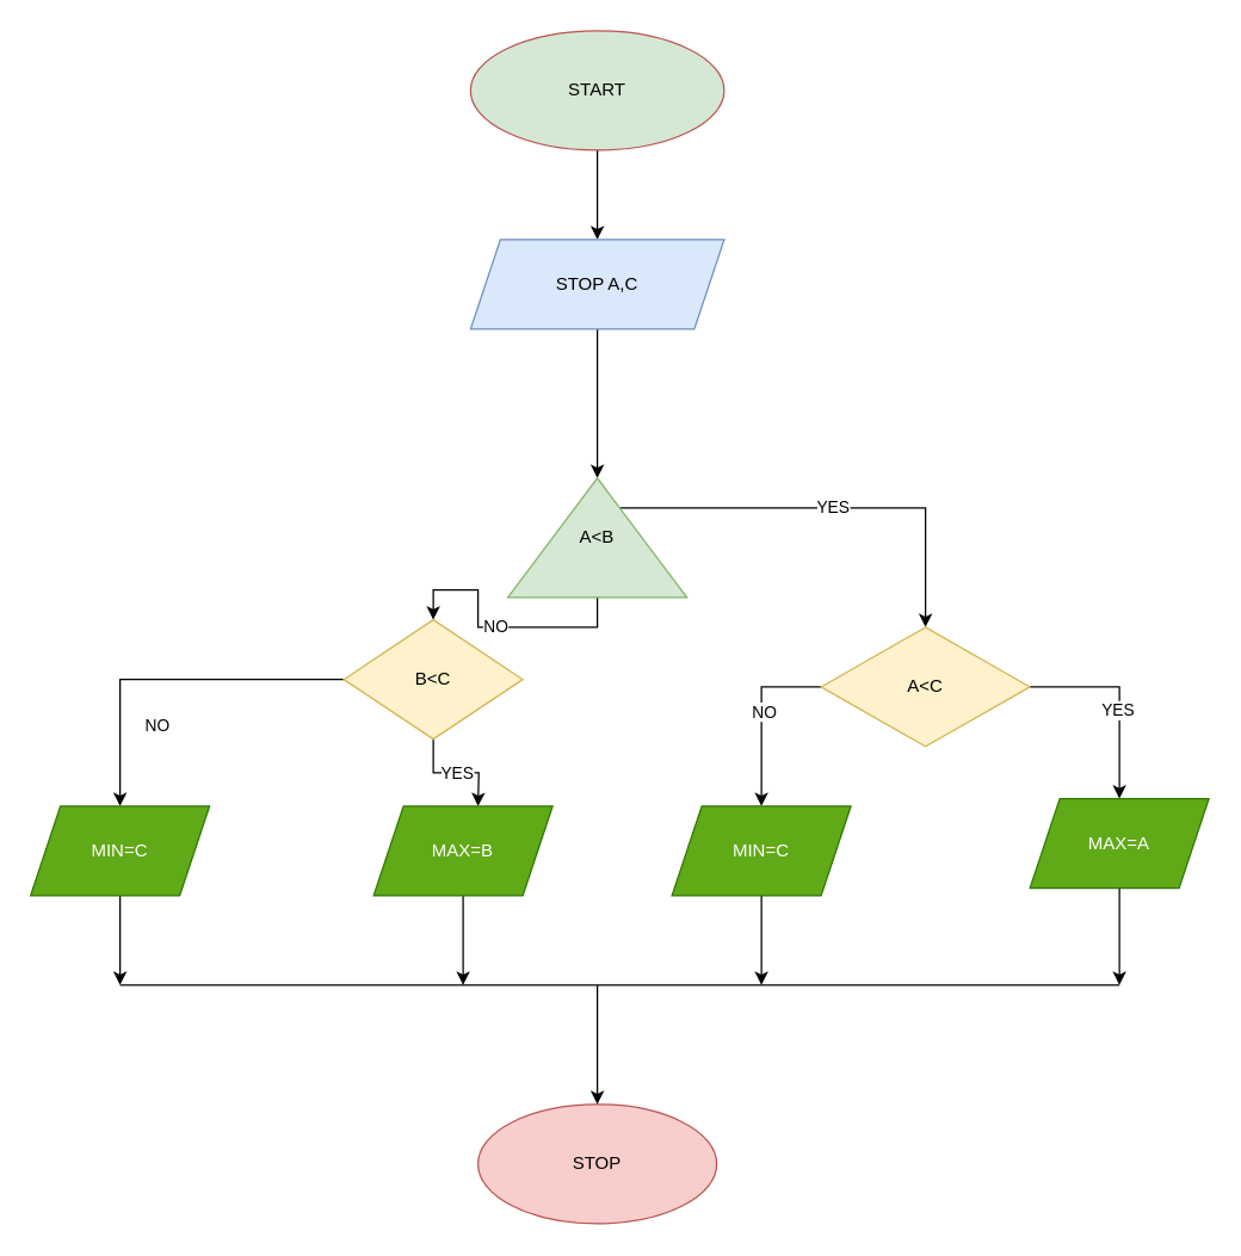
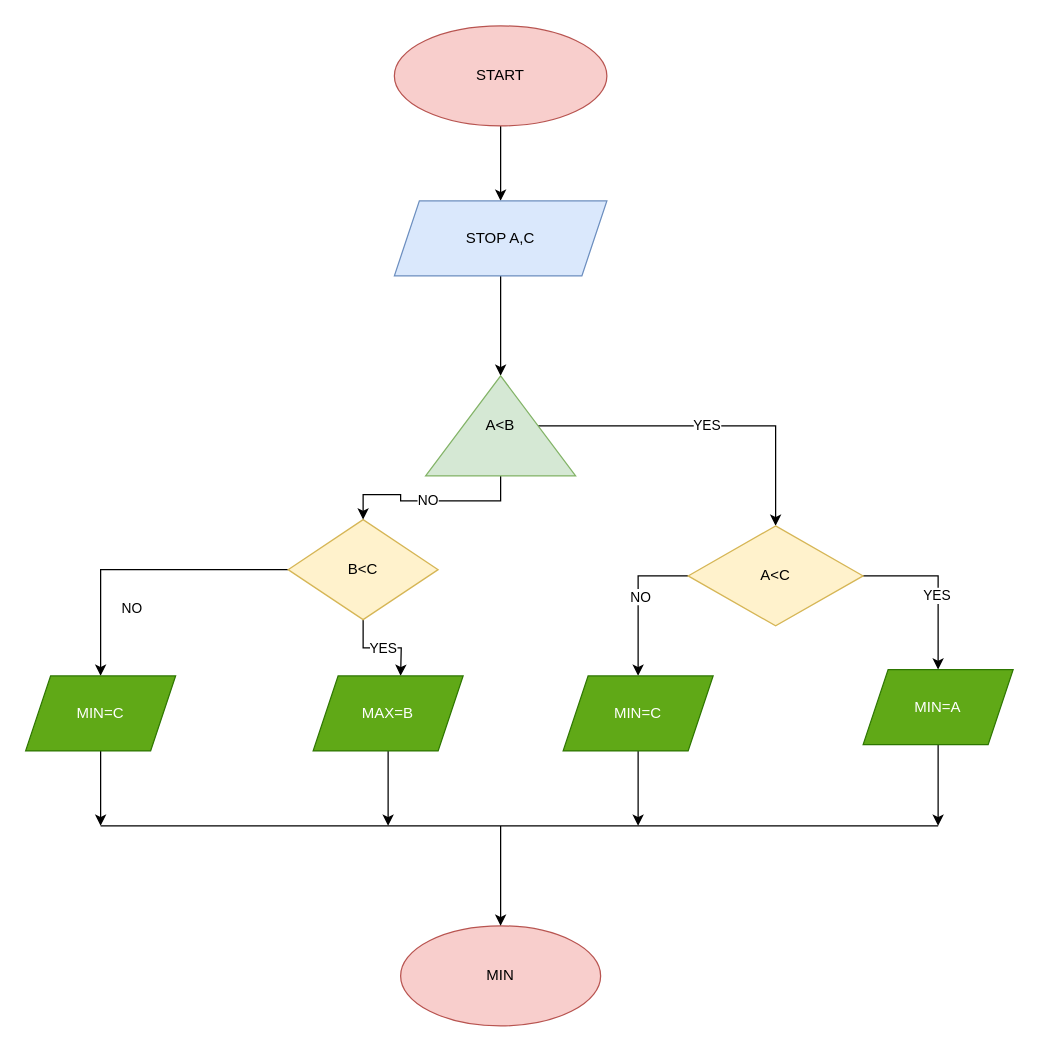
- <mxCell id="3" value="START" style="ellipse;whiteSpace=wrap;html=1;fillColor=#d5e8d4;strokeColor=#b85450;" parent="1" vertex="1"><mxGeometry x="315" y="20" width="170" height="80" as="geometry" /></mxCell>
+ <mxCell id="3" value="START" style="ellipse;whiteSpace=wrap;html=1;fillColor=#f8cecc;strokeColor=#b85450;" parent="1" vertex="1"><mxGeometry x="315" y="20" width="170" height="80" as="geometry" /></mxCell>
- <mxCell id="12" value="A&amp;lt;B" style="triangle;whiteSpace=wrap;html=1;direction=north;fillColor=#d5e8d4;strokeColor=#82b366;" parent="1" vertex="1"><mxGeometry x="340" y="320" width="120" height="80" as="geometry" /></mxCell>
+ <mxCell id="12" value="A&amp;lt;B" style="triangle;whiteSpace=wrap;html=1;direction=north;fillColor=#d5e8d4;strokeColor=#82b366;" parent="1" vertex="1"><mxGeometry x="340" y="300" width="120" height="80" as="geometry" /></mxCell>
- <mxCell id="25" value="MAX=A" style="shape=parallelogram;perimeter=parallelogramPerimeter;whiteSpace=wrap;html=1;fixedSize=1;fillColor=#60a917;strokeColor=#2D7600;fontColor=#ffffff;" parent="1" vertex="1"><mxGeometry x="690" y="535" width="120" height="60" as="geometry" /></mxCell>
+ <mxCell id="25" value="MIN=A" style="shape=parallelogram;perimeter=parallelogramPerimeter;whiteSpace=wrap;html=1;fixedSize=1;fillColor=#60a917;strokeColor=#2D7600;fontColor=#ffffff;" parent="1" vertex="1"><mxGeometry x="690" y="535" width="120" height="60" as="geometry" /></mxCell>
- <mxCell id="26" value="STOP" style="ellipse;whiteSpace=wrap;html=1;fillColor=#f8cecc;strokeColor=#b85450;" parent="1" vertex="1"><mxGeometry x="320" y="740" width="160" height="80" as="geometry" /></mxCell>
+ <mxCell id="26" value="MIN" style="ellipse;whiteSpace=wrap;html=1;fillColor=#f8cecc;strokeColor=#b85450;" parent="1" vertex="1"><mxGeometry x="320" y="740" width="160" height="80" as="geometry" /></mxCell>
